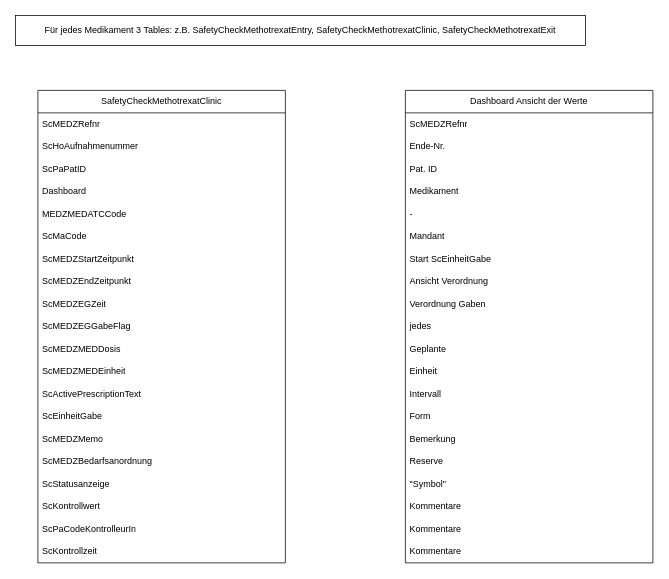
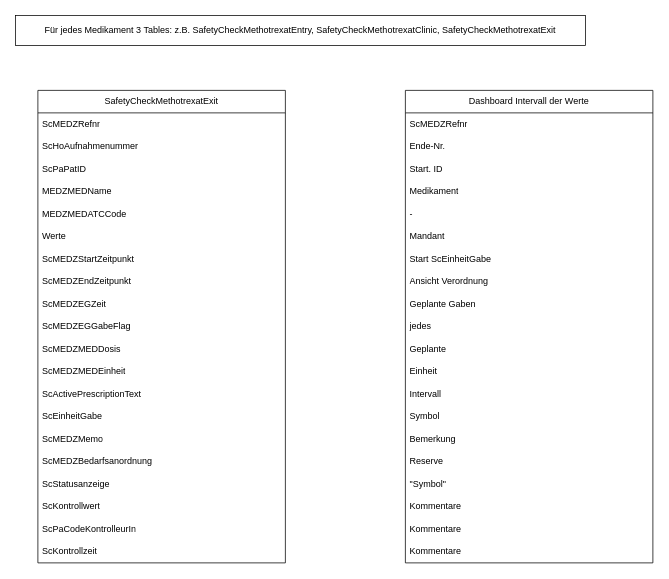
- <mxCell id="3" value="SafetyCheckMethotrexatClinic" style="swimlane;fontStyle=0;childLayout=stackLayout;horizontal=1;startSize=30;horizontalStack=0;resizeParent=1;resizeParentMax=0;resizeLast=0;collapsible=1;marginBottom=0;whiteSpace=wrap;html=1;" vertex="1" parent="1"><mxGeometry x="50" y="120" width="330" height="630" as="geometry" /></mxCell>
+ <mxCell id="3" value="SafetyCheckMethotrexatExit" style="swimlane;fontStyle=0;childLayout=stackLayout;horizontal=1;startSize=30;horizontalStack=0;resizeParent=1;resizeParentMax=0;resizeLast=0;collapsible=1;marginBottom=0;whiteSpace=wrap;html=1;" vertex="1" parent="1"><mxGeometry x="50" y="120" width="330" height="630" as="geometry" /></mxCell>
- <mxCell id="24" value="Dashboard Ansicht der Werte" style="swimlane;fontStyle=0;childLayout=stackLayout;horizontal=1;startSize=30;horizontalStack=0;resizeParent=1;resizeParentMax=0;resizeLast=0;collapsible=1;marginBottom=0;whiteSpace=wrap;html=1;" vertex="1" parent="1"><mxGeometry x="540" y="120" width="330" height="630" as="geometry" /></mxCell>
+ <mxCell id="24" value="Dashboard Intervall der Werte" style="swimlane;fontStyle=0;childLayout=stackLayout;horizontal=1;startSize=30;horizontalStack=0;resizeParent=1;resizeParentMax=0;resizeLast=0;collapsible=1;marginBottom=0;whiteSpace=wrap;html=1;" vertex="1" parent="1"><mxGeometry x="540" y="120" width="330" height="630" as="geometry" /></mxCell>
- <mxCell id="27" value="Pat. ID" style="text;strokeColor=none;fillColor=none;align=left;verticalAlign=middle;spacingLeft=4;spacingRight=4;overflow=hidden;points=[[0,0.5],[1,0.5]];portConstraint=eastwest;rotatable=0;whiteSpace=wrap;html=1;" vertex="1" parent="24"><mxGeometry y="90" width="330" height="30" as="geometry" /></mxCell>
+ <mxCell id="27" value="Start. ID" style="text;strokeColor=none;fillColor=none;align=left;verticalAlign=middle;spacingLeft=4;spacingRight=4;overflow=hidden;points=[[0,0.5],[1,0.5]];portConstraint=eastwest;rotatable=0;whiteSpace=wrap;html=1;" vertex="1" parent="24"><mxGeometry y="90" width="330" height="30" as="geometry" /></mxCell>
- <mxCell id="7" value="Dashboard" style="text;strokeColor=none;fillColor=none;align=left;verticalAlign=middle;spacingLeft=4;spacingRight=4;overflow=hidden;points=[[0,0.5],[1,0.5]];portConstraint=eastwest;rotatable=0;whiteSpace=wrap;html=1;" vertex="1" parent="3"><mxGeometry y="120" width="330" height="30" as="geometry" /></mxCell>
+ <mxCell id="7" value="MEDZMEDName" style="text;strokeColor=none;fillColor=none;align=left;verticalAlign=middle;spacingLeft=4;spacingRight=4;overflow=hidden;points=[[0,0.5],[1,0.5]];portConstraint=eastwest;rotatable=0;whiteSpace=wrap;html=1;" vertex="1" parent="3"><mxGeometry y="120" width="330" height="30" as="geometry" /></mxCell>
- <mxCell id="9" value="ScMaCode" style="text;strokeColor=none;fillColor=none;align=left;verticalAlign=middle;spacingLeft=4;spacingRight=4;overflow=hidden;points=[[0,0.5],[1,0.5]];portConstraint=eastwest;rotatable=0;whiteSpace=wrap;html=1;" vertex="1" parent="3"><mxGeometry y="180" width="330" height="30" as="geometry" /></mxCell>
+ <mxCell id="9" value="Werte" style="text;strokeColor=none;fillColor=none;align=left;verticalAlign=middle;spacingLeft=4;spacingRight=4;overflow=hidden;points=[[0,0.5],[1,0.5]];portConstraint=eastwest;rotatable=0;whiteSpace=wrap;html=1;" vertex="1" parent="3"><mxGeometry y="180" width="330" height="30" as="geometry" /></mxCell>
- <mxCell id="33" value="Verordnung Gaben" style="text;strokeColor=none;fillColor=none;align=left;verticalAlign=middle;spacingLeft=4;spacingRight=4;overflow=hidden;points=[[0,0.5],[1,0.5]];portConstraint=eastwest;rotatable=0;whiteSpace=wrap;html=1;" vertex="1" parent="24"><mxGeometry y="270" width="330" height="30" as="geometry" /></mxCell>
+ <mxCell id="33" value="Geplante Gaben" style="text;strokeColor=none;fillColor=none;align=left;verticalAlign=middle;spacingLeft=4;spacingRight=4;overflow=hidden;points=[[0,0.5],[1,0.5]];portConstraint=eastwest;rotatable=0;whiteSpace=wrap;html=1;" vertex="1" parent="24"><mxGeometry y="270" width="330" height="30" as="geometry" /></mxCell>
- <mxCell id="38" value="Form" style="text;strokeColor=none;fillColor=none;align=left;verticalAlign=middle;spacingLeft=4;spacingRight=4;overflow=hidden;points=[[0,0.5],[1,0.5]];portConstraint=eastwest;rotatable=0;whiteSpace=wrap;html=1;" vertex="1" parent="24"><mxGeometry y="420" width="330" height="30" as="geometry" /></mxCell>
+ <mxCell id="38" value="Symbol" style="text;strokeColor=none;fillColor=none;align=left;verticalAlign=middle;spacingLeft=4;spacingRight=4;overflow=hidden;points=[[0,0.5],[1,0.5]];portConstraint=eastwest;rotatable=0;whiteSpace=wrap;html=1;" vertex="1" parent="24"><mxGeometry y="420" width="330" height="30" as="geometry" /></mxCell>
